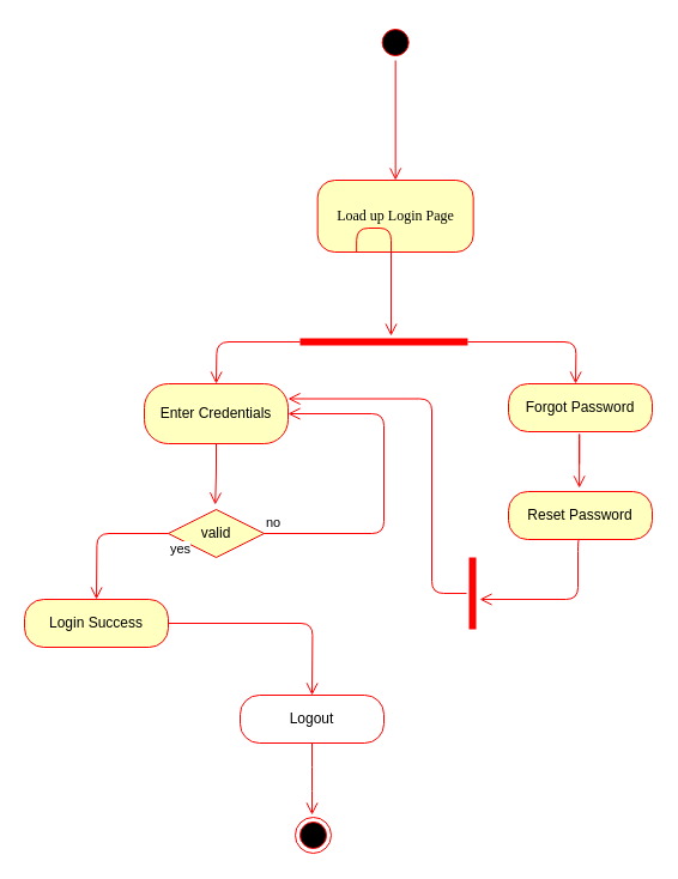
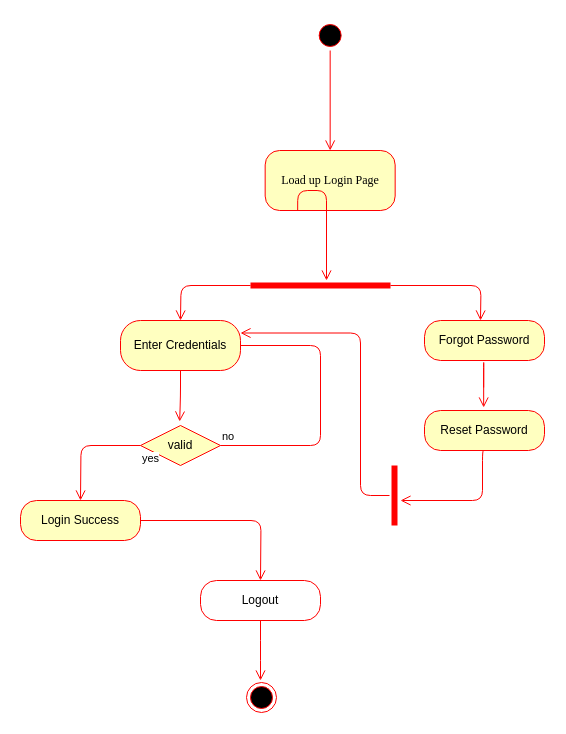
- <mxCell id="11" value="no" style="edgeStyle=orthogonalEdgeStyle;html=1;align=left;verticalAlign=bottom;endArrow=open;endSize=8;strokeColor=#ff0000;entryX=1;entryY=0.5;entryDx=0;entryDy=0;" edge="1" source="10" parent="1" target="5"><mxGeometry x="-1" relative="1" as="geometry"><mxPoint x="260" y="360" as="targetPoint" /><Array as="points"><mxPoint x="320" y="445" /><mxPoint x="320" y="345" /></Array></mxGeometry></mxCell>
+ <mxCell id="11" value="no" style="edgeStyle=orthogonalEdgeStyle;html=1;align=left;verticalAlign=bottom;endArrow=none;endSize=8;strokeColor=#ff0000;entryX=1;entryY=0.5;entryDx=0;entryDy=0;" edge="1" source="10" parent="1" target="5"><mxGeometry x="-1" relative="1" as="geometry"><mxPoint x="260" y="360" as="targetPoint" /><Array as="points"><mxPoint x="320" y="445" /><mxPoint x="320" y="345" /></Array></mxGeometry></mxCell>
